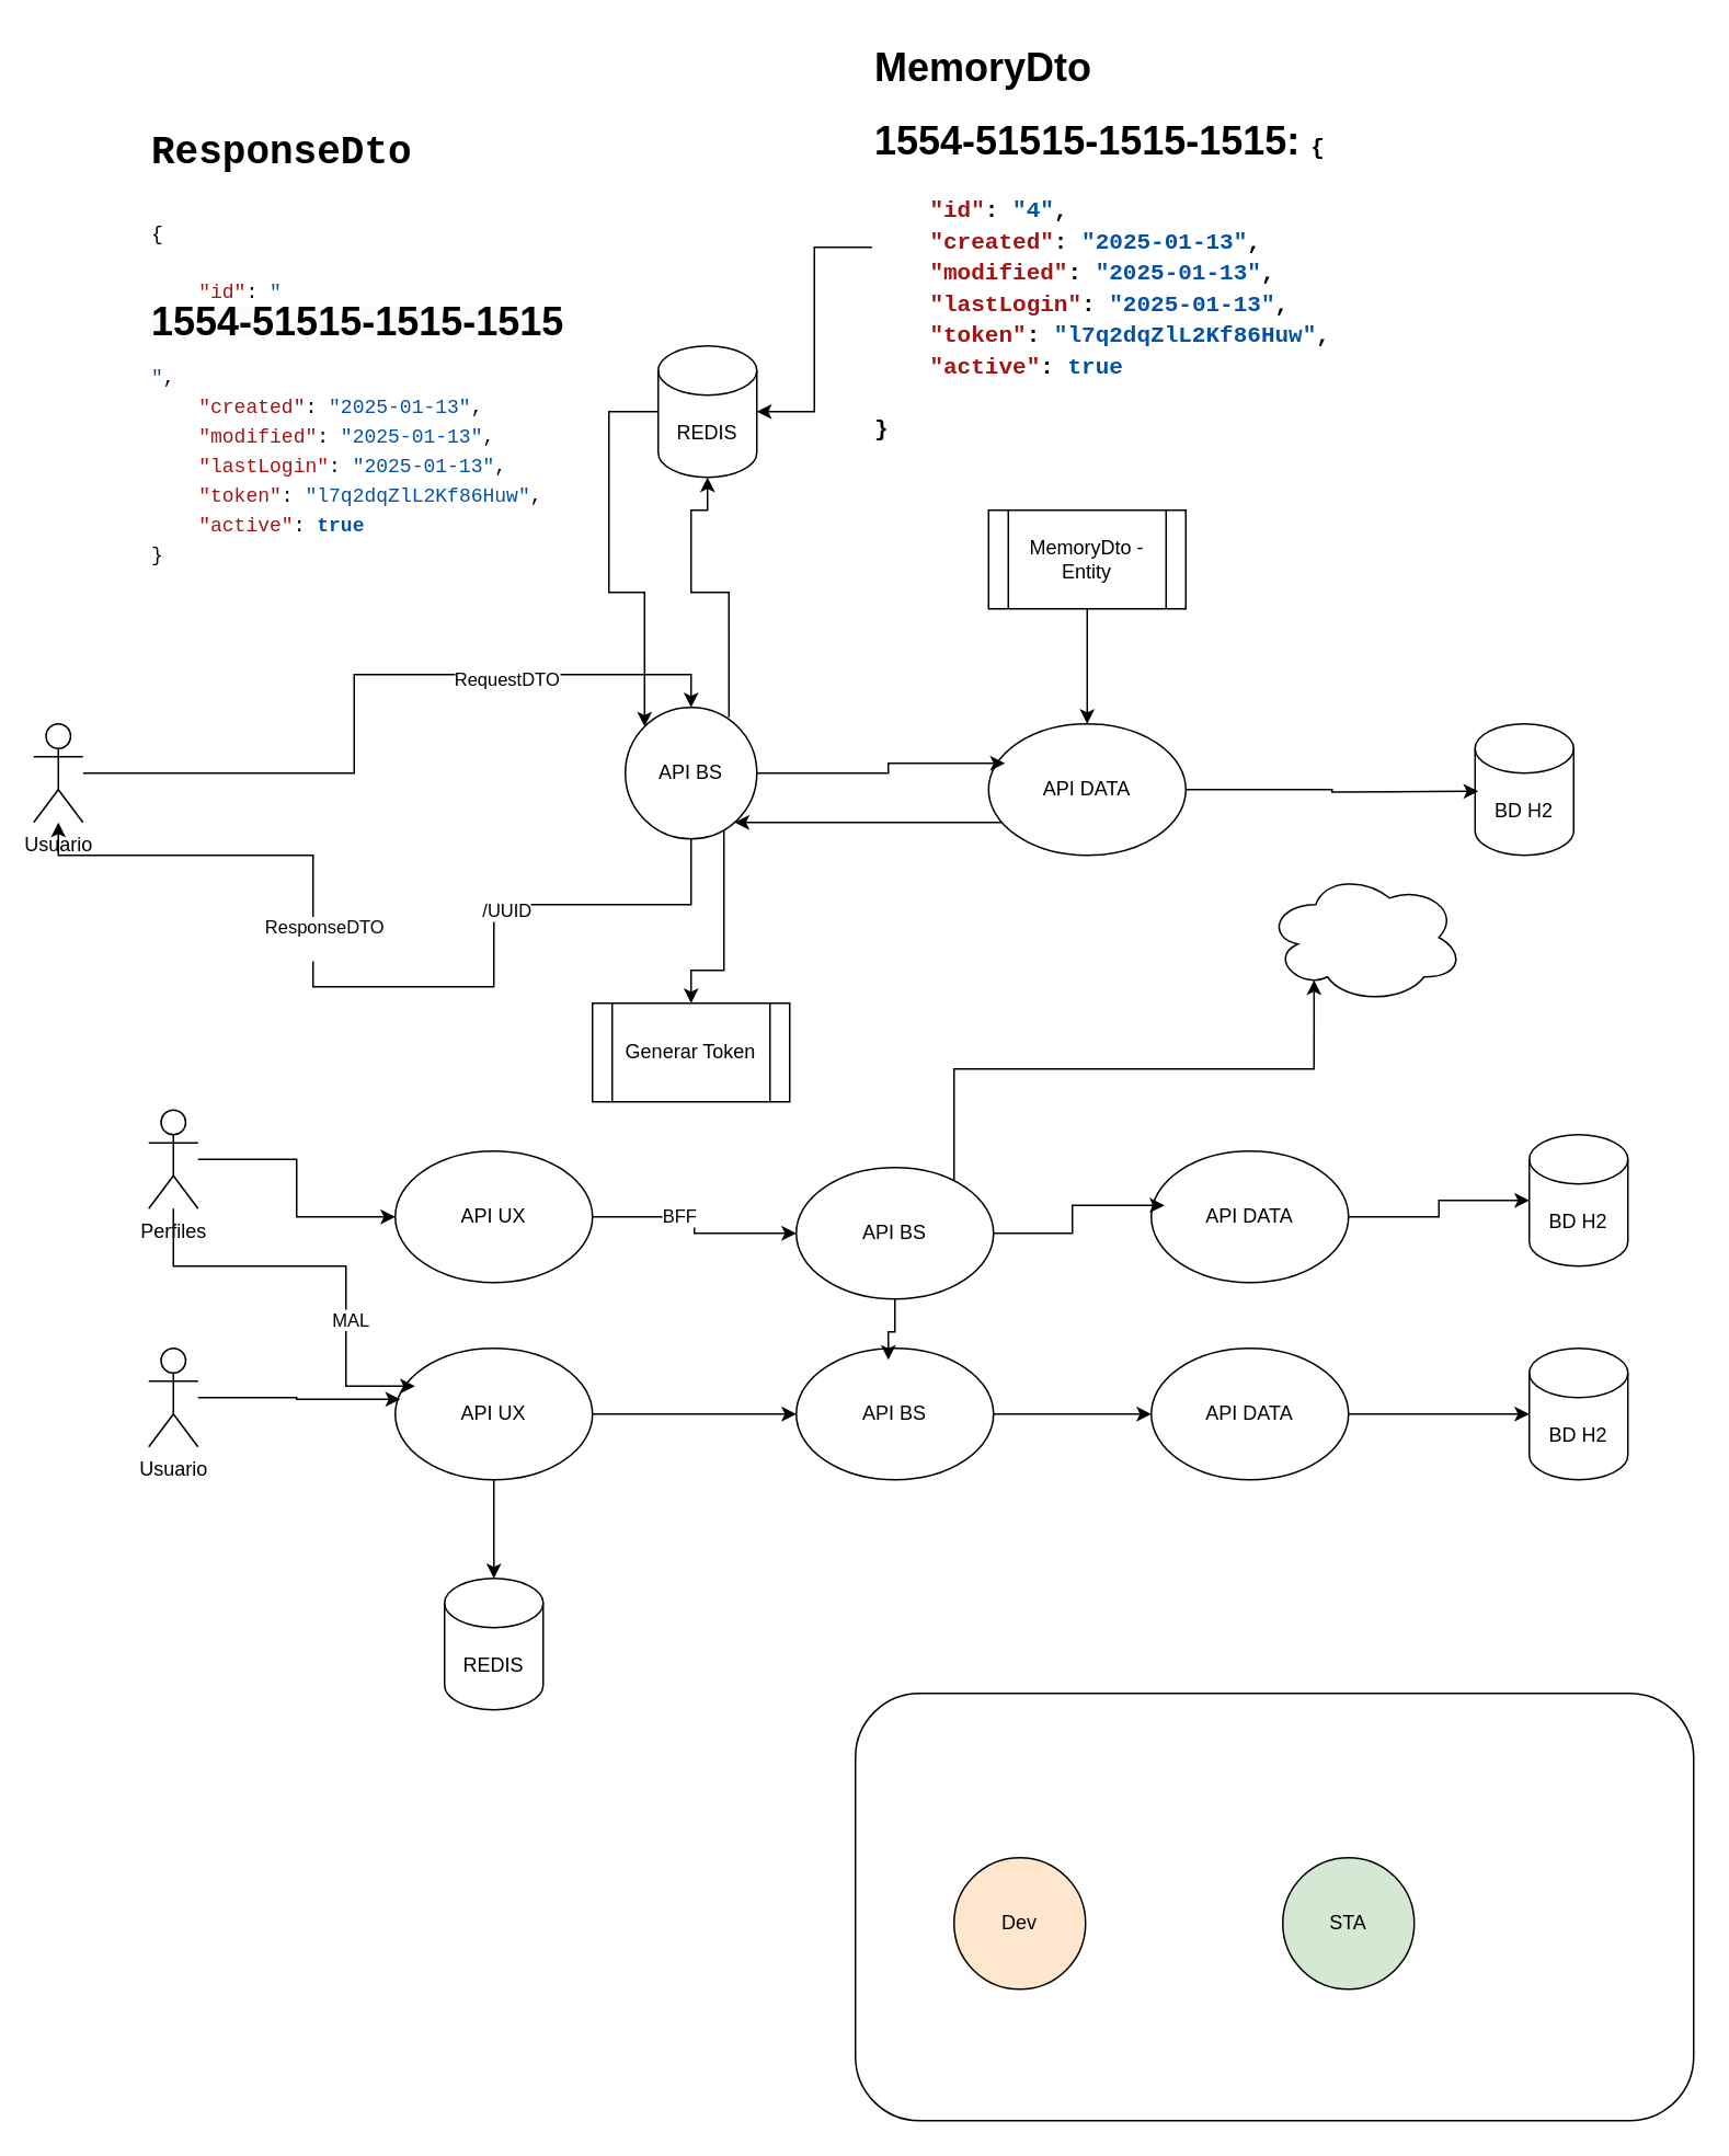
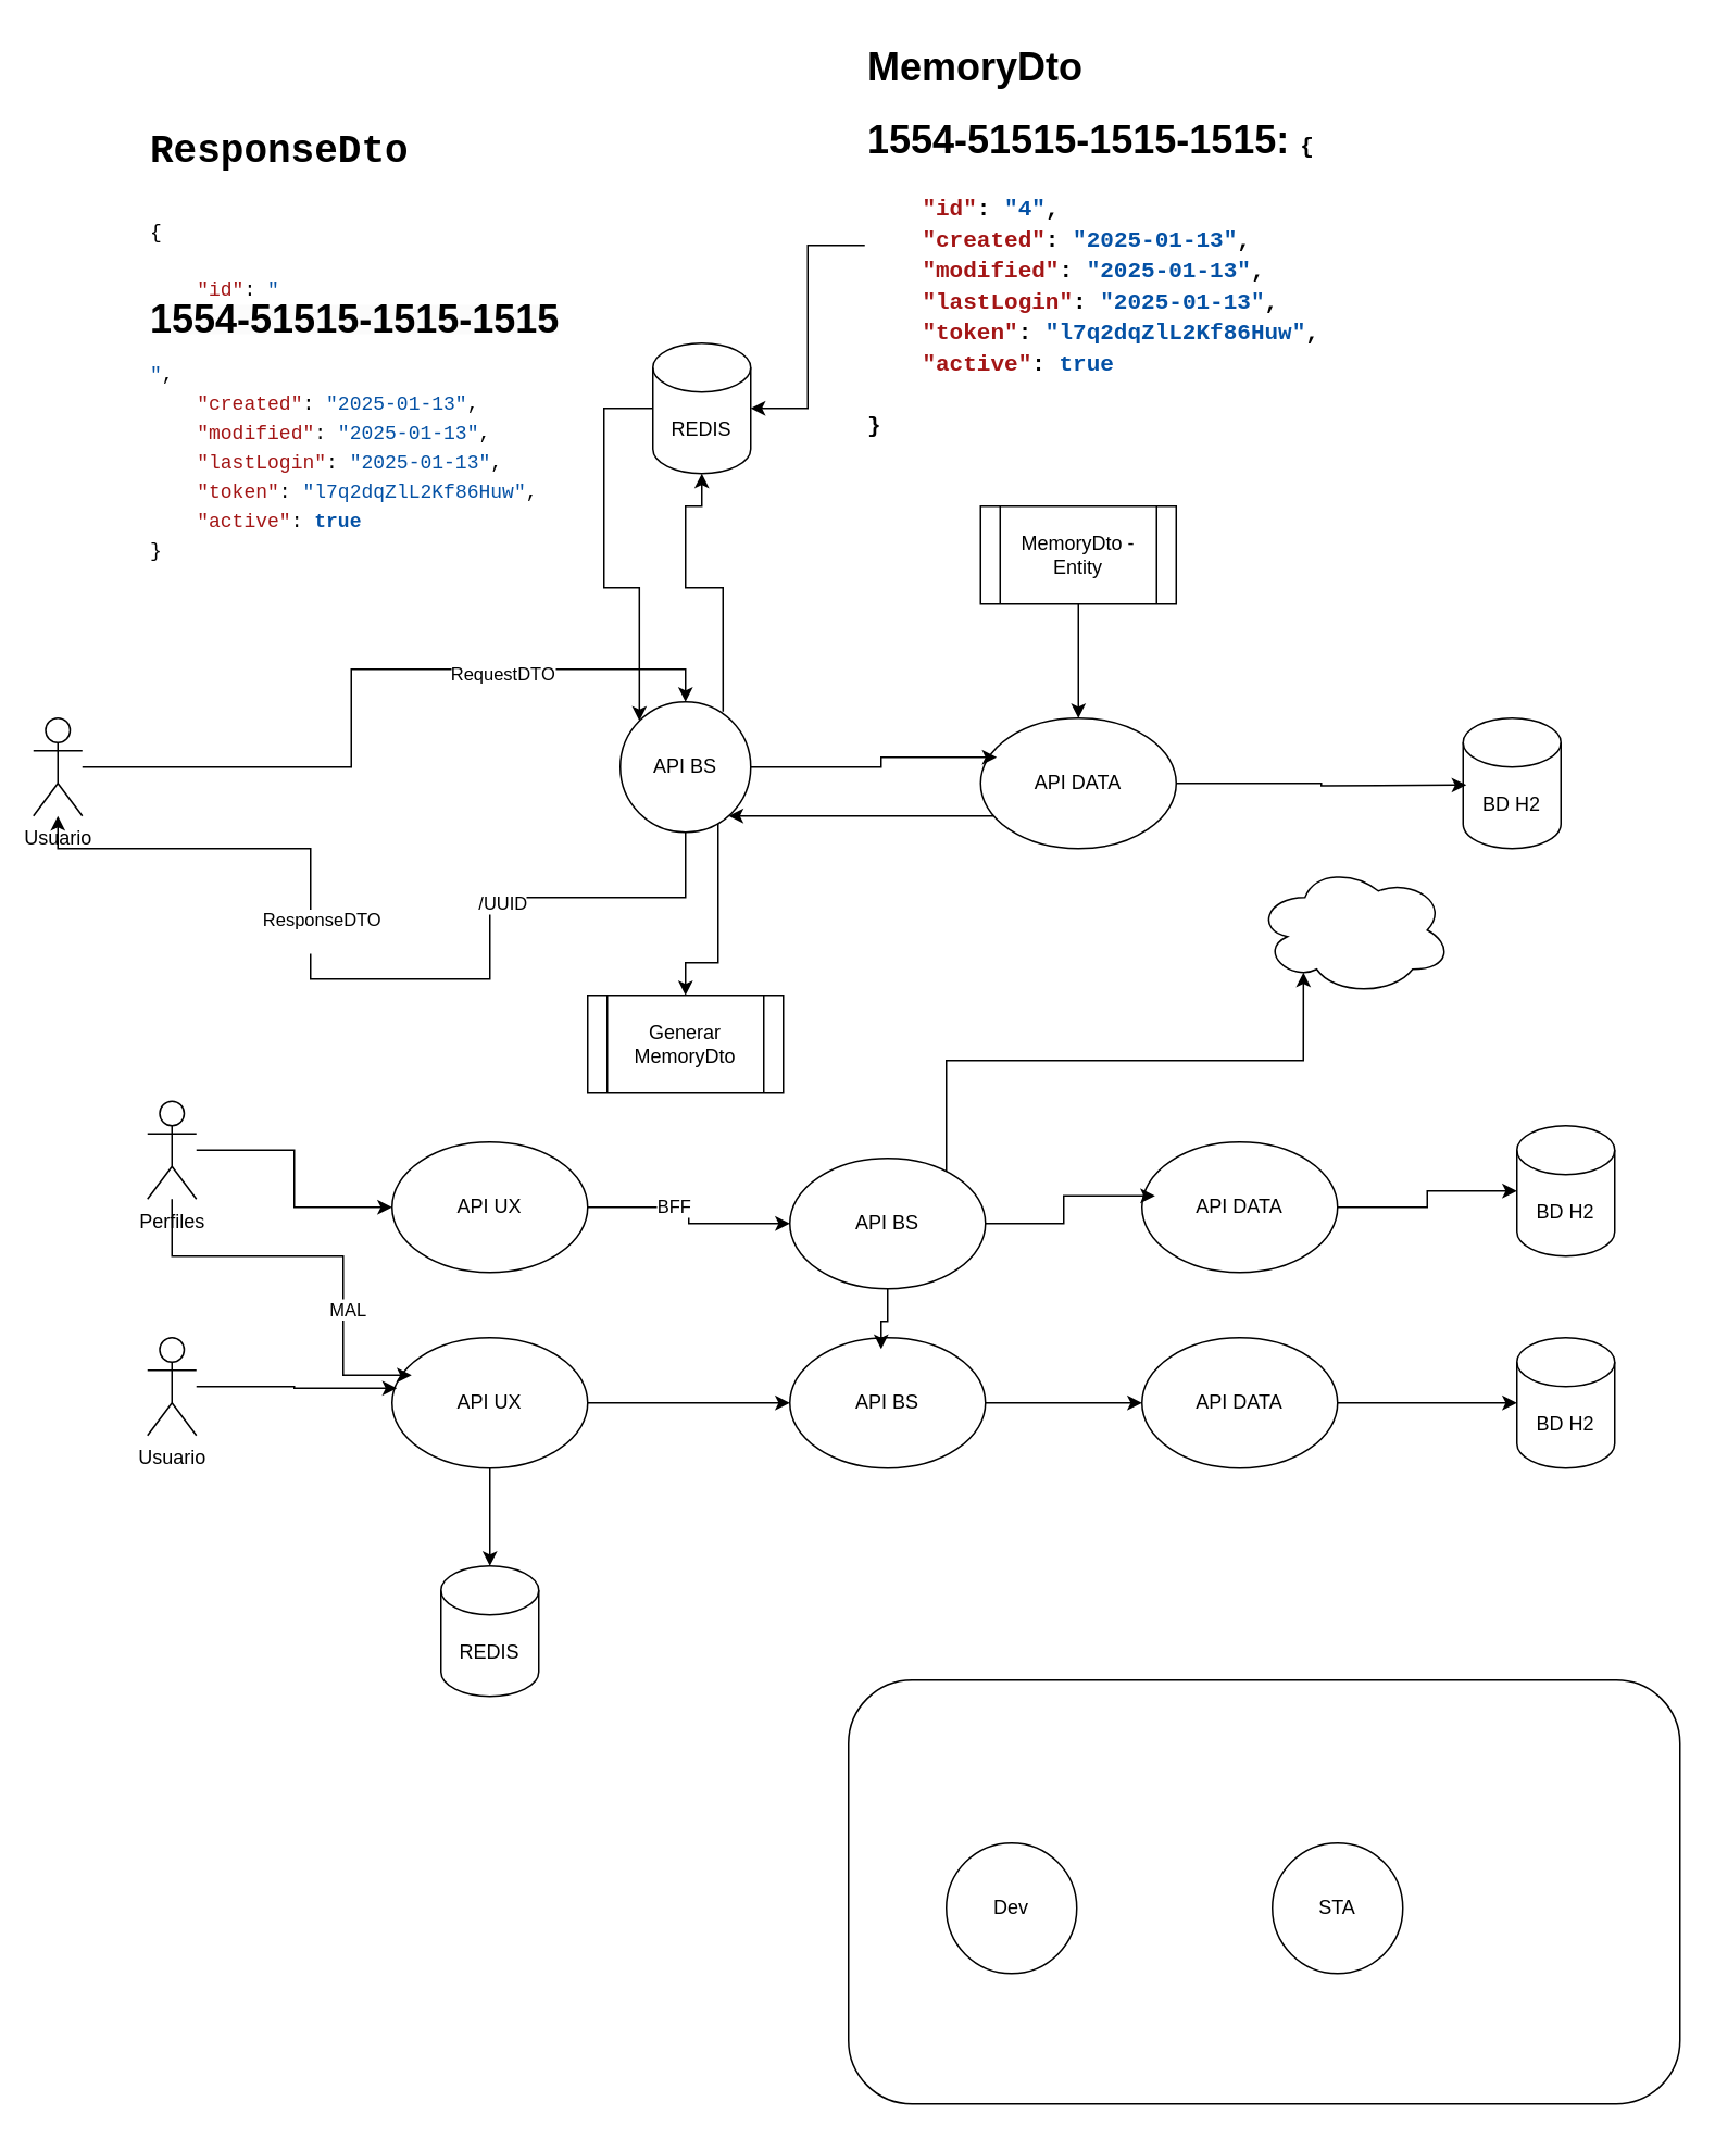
- <mxCell id="32" value="Generar Token" style="shape=process;whiteSpace=wrap;html=1;backgroundOutline=1;" parent="1" vertex="1"><mxGeometry x="360" y="610" width="120" height="60" as="geometry" /></mxCell>
+ <mxCell id="32" value="Generar MemoryDto" style="shape=process;whiteSpace=wrap;html=1;backgroundOutline=1;" parent="1" vertex="1"><mxGeometry x="360" y="610" width="120" height="60" as="geometry" /></mxCell>
- <mxCell id="33" value="Dev" style="ellipse;whiteSpace=wrap;html=1;aspect=fixed;fillColor=#ffe6cc;" parent="1" vertex="1"><mxGeometry x="580" y="1130" width="80" height="80" as="geometry" /></mxCell>
+ <mxCell id="33" value="Dev" style="ellipse;whiteSpace=wrap;html=1;aspect=fixed;" parent="1" vertex="1"><mxGeometry x="580" y="1130" width="80" height="80" as="geometry" /></mxCell>
- <mxCell id="34" value="STA" style="ellipse;whiteSpace=wrap;html=1;aspect=fixed;fillColor=#d5e8d4;" parent="1" vertex="1"><mxGeometry x="780" y="1130" width="80" height="80" as="geometry" /></mxCell>
+ <mxCell id="34" value="STA" style="ellipse;whiteSpace=wrap;html=1;aspect=fixed;" parent="1" vertex="1"><mxGeometry x="780" y="1130" width="80" height="80" as="geometry" /></mxCell>
